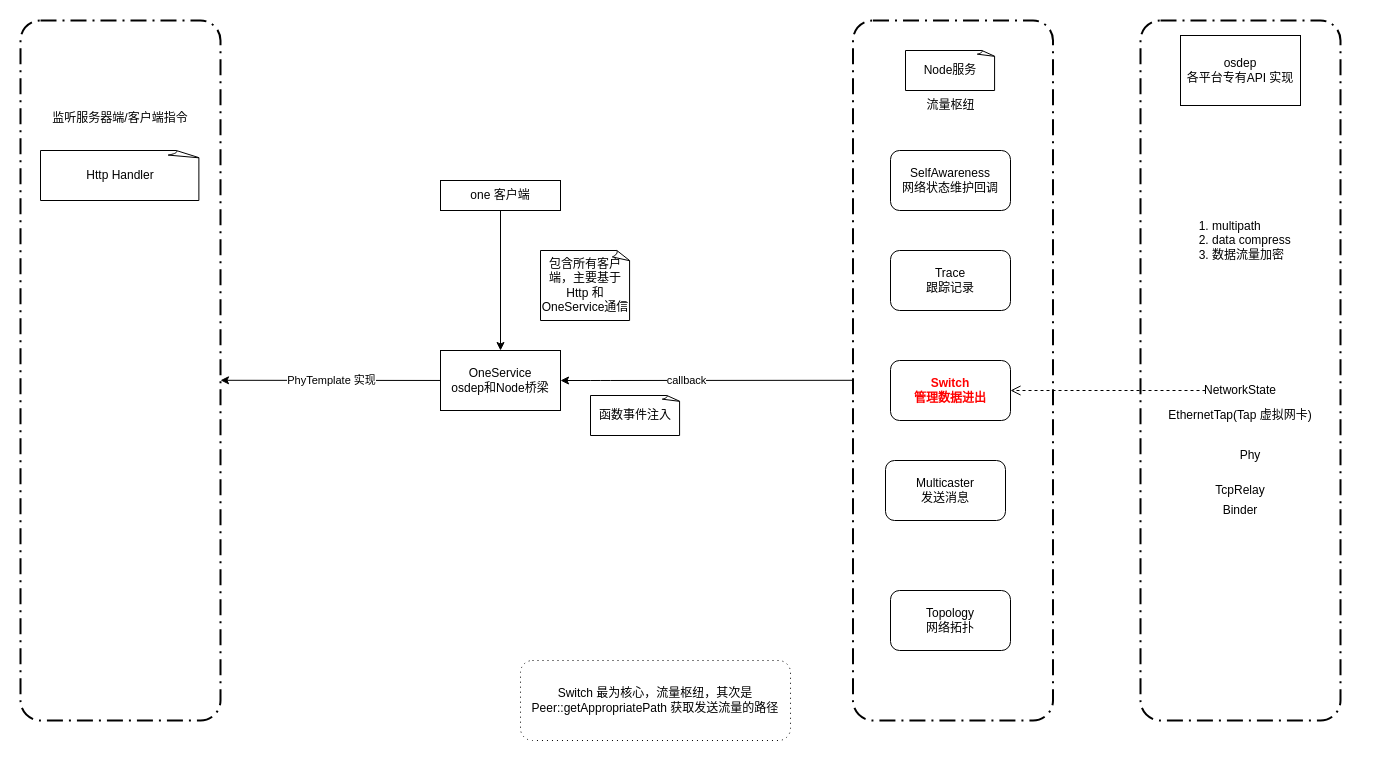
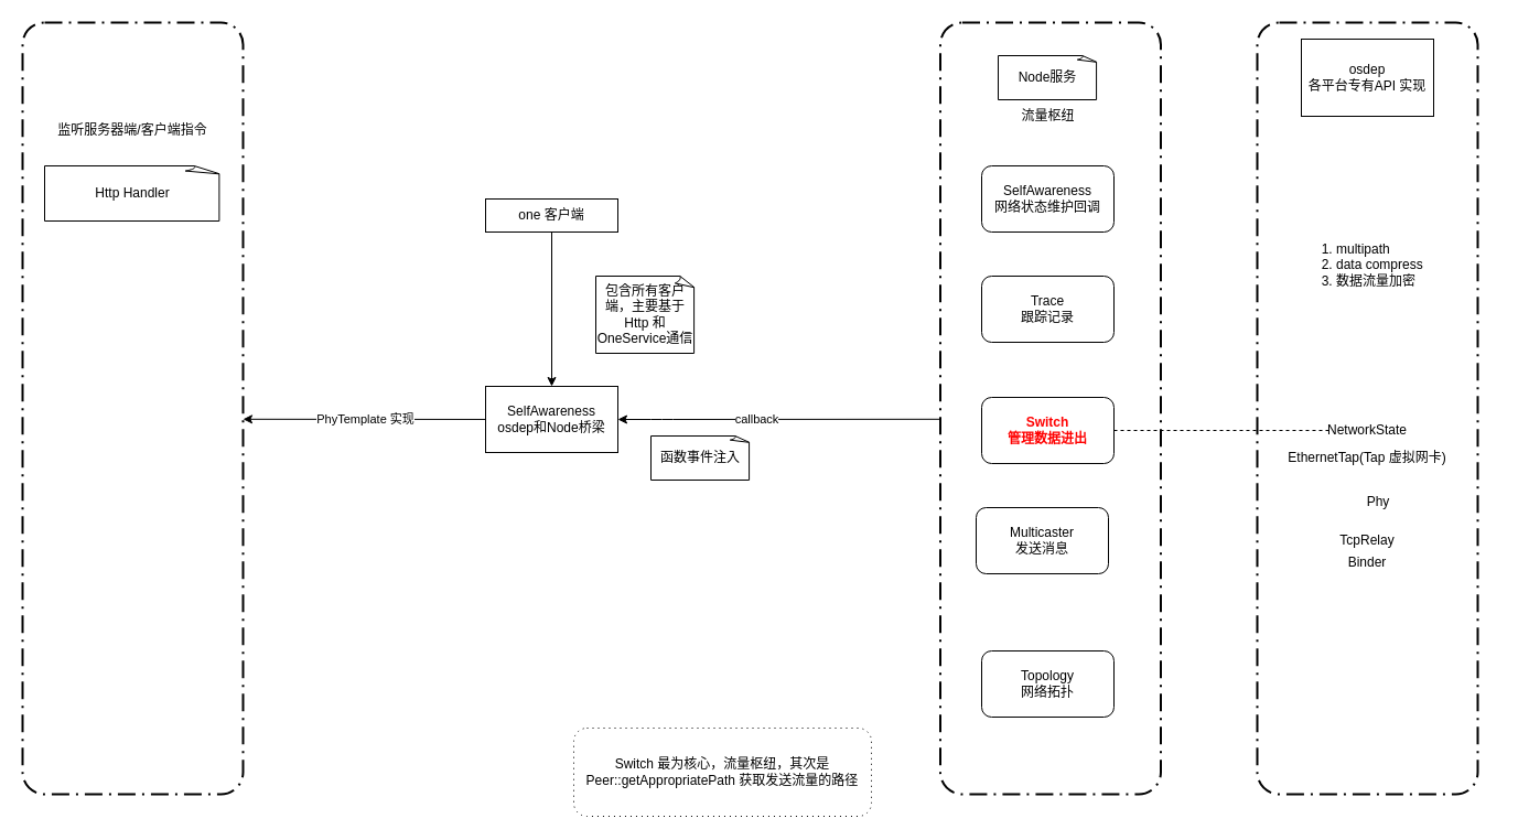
- <mxCell id="4" value="OneService&lt;br&gt;osdep和Node桥梁" style="rounded=0;whiteSpace=wrap;html=1;" parent="1" vertex="1"><mxGeometry x="440" y="350" width="120" height="60" as="geometry" /></mxCell>
+ <mxCell id="4" value="SelfAwareness&lt;br&gt;osdep和Node桥梁" style="rounded=0;whiteSpace=wrap;html=1;" parent="1" vertex="1"><mxGeometry x="440" y="350" width="120" height="60" as="geometry" /></mxCell>
- <mxCell id="23" value="" style="html=1;verticalAlign=bottom;endArrow=open;dashed=1;endSize=8;" parent="1" source="15" target="10" edge="1"><mxGeometry relative="1" as="geometry"><mxPoint x="1140" y="410" as="sourcePoint" /><mxPoint x="1060" y="410" as="targetPoint" /></mxGeometry></mxCell>
+ <mxCell id="23" value="" style="html=1;verticalAlign=bottom;endArrow=none;dashed=1;endSize=8;" parent="1" source="15" target="10" edge="1"><mxGeometry relative="1" as="geometry"><mxPoint x="1140" y="410" as="sourcePoint" /><mxPoint x="1060" y="410" as="targetPoint" /></mxGeometry></mxCell>
